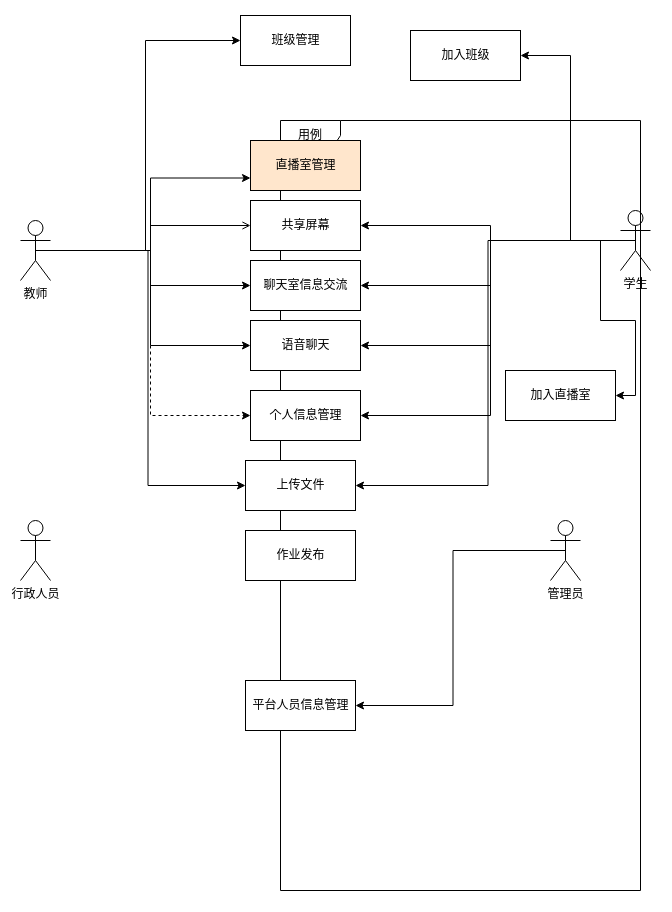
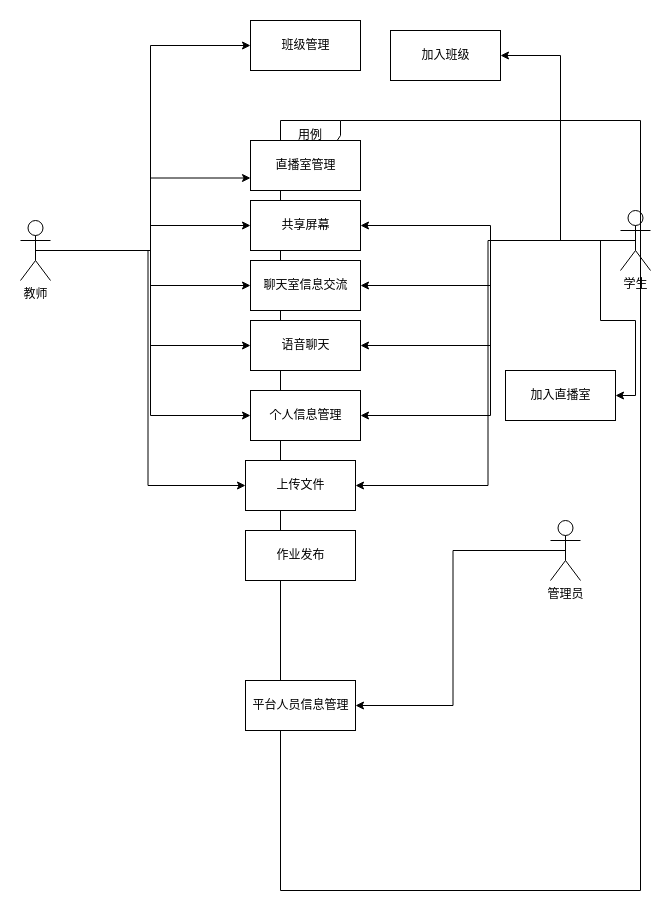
- <mxCell id="27" value="班级管理" style="html=1;" vertex="1" parent="1"><mxGeometry x="240" y="15" width="110" height="50" as="geometry" /></mxCell>
+ <mxCell id="27" value="班级管理" style="html=1;" vertex="1" parent="1"><mxGeometry x="250" y="20" width="110" height="50" as="geometry" /></mxCell>
- <mxCell id="28" value="加入班级" style="html=1;" vertex="1" parent="1"><mxGeometry x="410" y="30" width="110" height="50" as="geometry" /></mxCell>
+ <mxCell id="28" value="加入班级" style="html=1;" vertex="1" parent="1"><mxGeometry x="390" y="30" width="110" height="50" as="geometry" /></mxCell>
- <mxCell id="23" value="直播室管理" style="html=1;fillColor=#ffe6cc;" vertex="1" parent="1"><mxGeometry x="250" y="140" width="110" height="50" as="geometry" /></mxCell>
+ <mxCell id="23" value="直播室管理" style="html=1;" vertex="1" parent="1"><mxGeometry x="250" y="140" width="110" height="50" as="geometry" /></mxCell>
- <mxCell id="12" style="edgeStyle=orthogonalEdgeStyle;rounded=0;orthogonalLoop=1;jettySize=auto;html=1;exitX=0.5;exitY=0.5;exitDx=0;exitDy=0;exitPerimeter=0;endArrow=open;" edge="1" parent="1" source="17" target="26"><mxGeometry relative="1" as="geometry" /></mxCell>
+ <mxCell id="12" style="edgeStyle=orthogonalEdgeStyle;rounded=0;orthogonalLoop=1;jettySize=auto;html=1;exitX=0.5;exitY=0.5;exitDx=0;exitDy=0;exitPerimeter=0;" edge="1" parent="1" source="17" target="26"><mxGeometry relative="1" as="geometry" /></mxCell>
- <mxCell id="15" style="edgeStyle=orthogonalEdgeStyle;rounded=0;orthogonalLoop=1;jettySize=auto;html=1;exitX=0.5;exitY=0.5;exitDx=0;exitDy=0;exitPerimeter=0;entryX=0;entryY=0.5;entryDx=0;entryDy=0;dashed=1;" edge="1" parent="1" source="17" target="22"><mxGeometry relative="1" as="geometry" /></mxCell>
+ <mxCell id="15" style="edgeStyle=orthogonalEdgeStyle;rounded=0;orthogonalLoop=1;jettySize=auto;html=1;exitX=0.5;exitY=0.5;exitDx=0;exitDy=0;exitPerimeter=0;entryX=0;entryY=0.5;entryDx=0;entryDy=0;" edge="1" parent="1" source="17" target="22"><mxGeometry relative="1" as="geometry" /></mxCell>
- <mxCell id="20" value="行政人员" style="shape=umlActor;verticalLabelPosition=bottom;verticalAlign=top;html=1;" vertex="1" parent="1"><mxGeometry x="20" y="520" width="30" height="60" as="geometry" /></mxCell>
